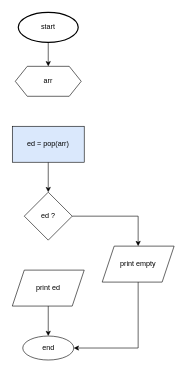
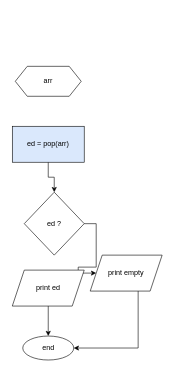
- <mxCell id="3" value="start" style="strokeWidth=2;html=1;shape=mxgraph.flowchart.start_1;whiteSpace=wrap;" vertex="1" parent="1"><mxGeometry x="30" y="20" width="100" height="50" as="geometry" /></mxCell>
- <mxCell id="2" style="edgeStyle=orthogonalEdgeStyle;rounded=0;orthogonalLoop=1;jettySize=auto;html=1;" edge="1" parent="1" source="3" target="4"><mxGeometry relative="1" as="geometry"><mxPoint x="80" y="130" as="targetPoint" /></mxGeometry></mxCell>
- <mxCell id="8" value="ed ?" style="rhombus;whiteSpace=wrap;html=1;" vertex="1" parent="1"><mxGeometry x="40" y="320" width="80" height="80" as="geometry" /></mxCell>
+ <mxCell id="8" value="ed ?" style="rhombus;whiteSpace=wrap;html=1;" vertex="1" parent="1"><mxGeometry x="40" y="320" width="100" height="105" as="geometry" /></mxCell>
- <mxCell id="12" value="print empty" style="shape=parallelogram;perimeter=parallelogramPerimeter;whiteSpace=wrap;html=1;fixedSize=1;" vertex="1" parent="1"><mxGeometry x="170" y="410" width="120" height="60" as="geometry" /></mxCell>
+ <mxCell id="12" value="print empty" style="shape=parallelogram;perimeter=parallelogramPerimeter;whiteSpace=wrap;html=1;fixedSize=1;" vertex="1" parent="1"><mxGeometry x="150" y="425" width="120" height="60" as="geometry" /></mxCell>
